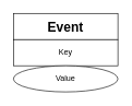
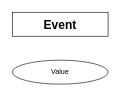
- <mxCell id="3" value="Key" style="rounded=0;whiteSpace=wrap;html=1;" vertex="1" parent="1"><mxGeometry x="20" y="60" width="160" height="40" as="geometry" /></mxCell>
